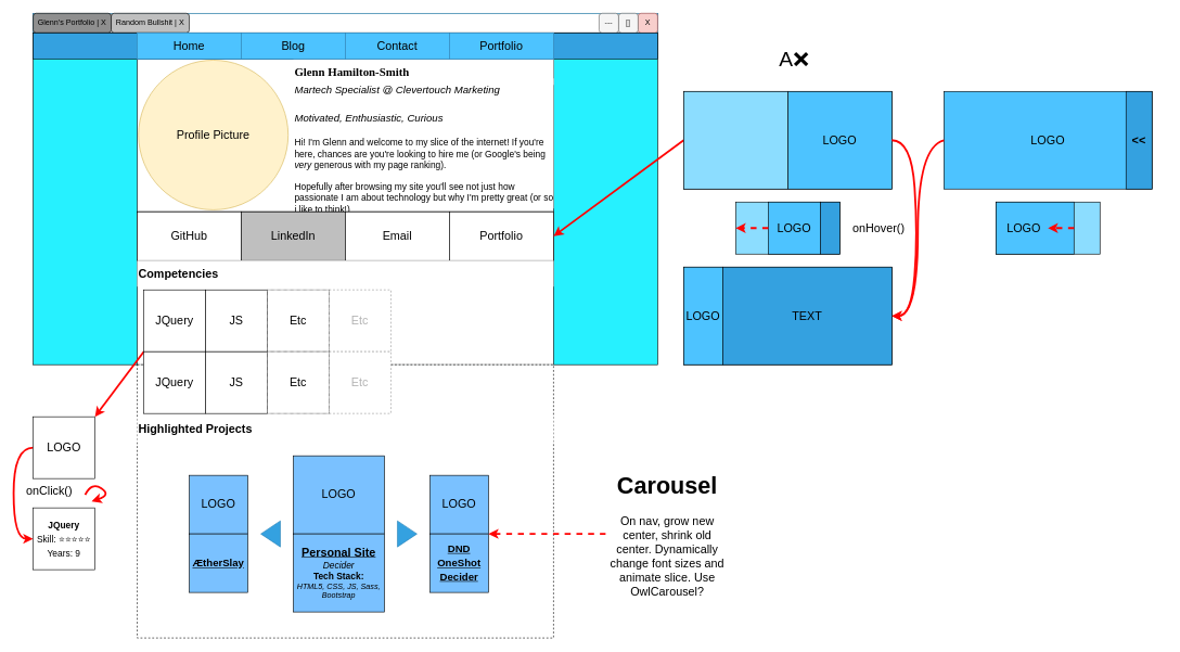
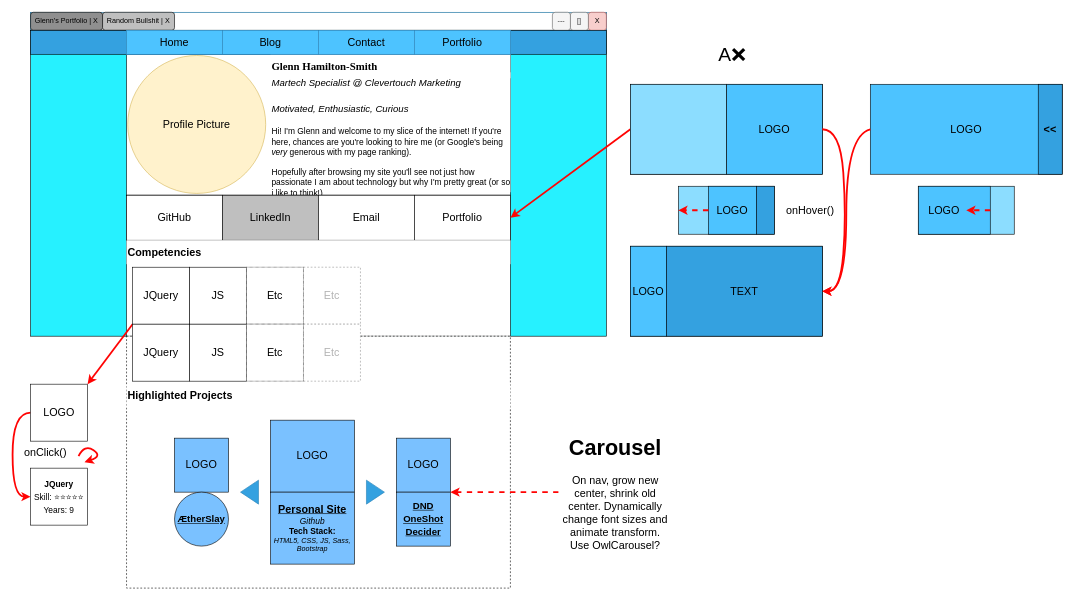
- <mxCell id="73" value="&lt;h1&gt;Carousel&lt;/h1&gt;&lt;div&gt;On nav, grow new center, shrink old center. Dynamically change font sizes and animate slice. Use OwlCarousel?&lt;/div&gt;" style="text;html=1;strokeColor=none;fillColor=none;spacing=5;spacingTop=-20;whiteSpace=wrap;overflow=hidden;rounded=0;fontSize=18;fontColor=#000000;align=center;" vertex="1" parent="1"><mxGeometry x="930" y="710" width="190" height="220" as="geometry" /></mxCell>
+ <mxCell id="73" value="&lt;h1&gt;Carousel&lt;/h1&gt;&lt;div&gt;On nav, grow new center, shrink old center. Dynamically change font sizes and animate transform. Use OwlCarousel?&lt;/div&gt;" style="text;html=1;strokeColor=none;fillColor=none;spacing=5;spacingTop=-20;whiteSpace=wrap;overflow=hidden;rounded=0;fontSize=18;fontColor=#000000;align=center;" vertex="1" parent="1"><mxGeometry x="930" y="710" width="190" height="220" as="geometry" /></mxCell>
- <mxCell id="64" value="&lt;b&gt;&lt;u&gt;&lt;font style=&quot;font-size: 16px&quot;&gt;ÆtherSlay&lt;/font&gt;&lt;/u&gt;&lt;/b&gt;" style="rounded=0;whiteSpace=wrap;html=1;fontSize=18;fontColor=#000000;strokeColor=#000000;fillColor=#7AC1FF;align=center;" vertex="1" parent="1"><mxGeometry x="290" y="820" width="90" height="90" as="geometry" /></mxCell>
+ <mxCell id="64" value="&lt;b&gt;&lt;u&gt;&lt;font style=&quot;font-size: 16px&quot;&gt;ÆtherSlay&lt;/font&gt;&lt;/u&gt;&lt;/b&gt;" style="ellipse;whiteSpace=wrap;html=1;fontSize=18;fontColor=#000000;strokeColor=#000000;fillColor=#7AC1FF;align=center;" vertex="1" parent="1"><mxGeometry x="290" y="820" width="90" height="90" as="geometry" /></mxCell>
- <mxCell id="62" value="&lt;div&gt;&lt;b&gt;&lt;u&gt;Personal Site&lt;/u&gt;&lt;/b&gt;&lt;/div&gt;&lt;font style=&quot;font-size: 14px&quot;&gt;&lt;div&gt;&lt;i&gt;Decider&lt;/i&gt;&lt;/div&gt;&lt;/font&gt;&lt;font style=&quot;font-size: 14px&quot;&gt;&lt;div&gt;&lt;b&gt;Tech Stack:&lt;/b&gt;&lt;/div&gt;&lt;/font&gt;&lt;font size=&quot;1&quot;&gt;&lt;div&gt;&lt;i style=&quot;font-size: 12px&quot;&gt;HTML5, CSS, JS, Sass, Bootstrap&lt;/i&gt;&lt;/div&gt;&lt;/font&gt;" style="rounded=0;whiteSpace=wrap;html=1;fontSize=18;fontColor=#000000;strokeColor=#000000;fillColor=#7AC1FF;align=center;" vertex="1" parent="1"><mxGeometry x="450" y="820" width="140" height="120" as="geometry" /></mxCell>
+ <mxCell id="62" value="&lt;div&gt;&lt;b&gt;&lt;u&gt;Personal Site&lt;/u&gt;&lt;/b&gt;&lt;/div&gt;&lt;font style=&quot;font-size: 14px&quot;&gt;&lt;div&gt;&lt;i&gt;Github&lt;/i&gt;&lt;/div&gt;&lt;/font&gt;&lt;font style=&quot;font-size: 14px&quot;&gt;&lt;div&gt;&lt;b&gt;Tech Stack:&lt;/b&gt;&lt;/div&gt;&lt;/font&gt;&lt;font size=&quot;1&quot;&gt;&lt;div&gt;&lt;i style=&quot;font-size: 12px&quot;&gt;HTML5, CSS, JS, Sass, Bootstrap&lt;/i&gt;&lt;/div&gt;&lt;/font&gt;" style="rounded=0;whiteSpace=wrap;html=1;fontSize=18;fontColor=#000000;strokeColor=#000000;fillColor=#7AC1FF;align=center;" vertex="1" parent="1"><mxGeometry x="450" y="820" width="140" height="120" as="geometry" /></mxCell>
